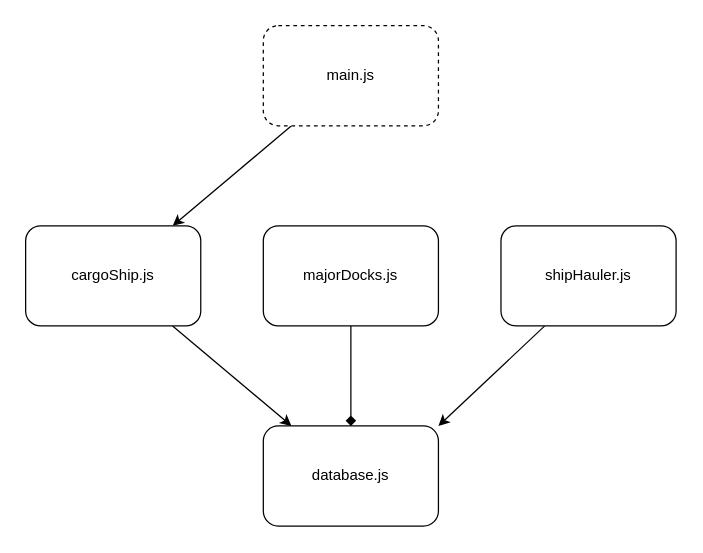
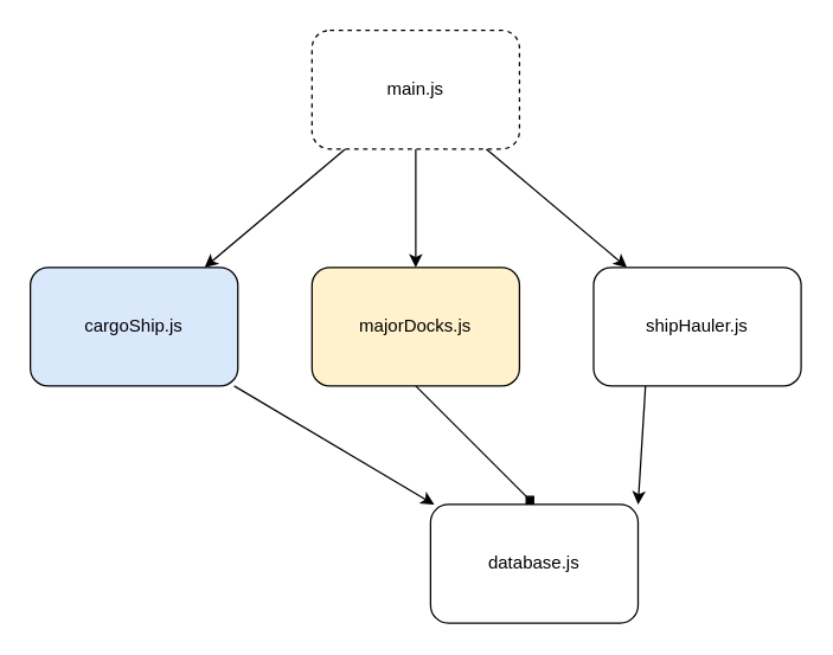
+ <mxCell id="4" value="" style="edgeStyle=none;html=1;" edge="1" parent="1" source="5" target="11"><mxGeometry relative="1" as="geometry" /></mxCell>
+ <mxCell id="2" value="" style="edgeStyle=none;html=1;" edge="1" parent="1" source="5" target="7"><mxGeometry relative="1" as="geometry" /></mxCell>
- <mxCell id="9" value="cargoShip.js" style="rounded=1;whiteSpace=wrap;html=1;" vertex="1" parent="1"><mxGeometry x="20" y="180" width="140" height="80" as="geometry" /></mxCell>
+ <mxCell id="9" value="cargoShip.js" style="rounded=1;whiteSpace=wrap;html=1;fillColor=#dae8fc;" vertex="1" parent="1"><mxGeometry x="20" y="180" width="140" height="80" as="geometry" /></mxCell>
- <mxCell id="11" value="majorDocks.js" style="rounded=1;whiteSpace=wrap;html=1;" vertex="1" parent="1"><mxGeometry x="210" y="180" width="140" height="80" as="geometry" /></mxCell>
+ <mxCell id="11" value="majorDocks.js" style="rounded=1;whiteSpace=wrap;html=1;fillColor=#fff2cc;" vertex="1" parent="1"><mxGeometry x="210" y="180" width="140" height="80" as="geometry" /></mxCell>
- <mxCell id="12" value="database.js" style="rounded=1;whiteSpace=wrap;html=1;" vertex="1" parent="1"><mxGeometry x="210" y="340" width="140" height="80" as="geometry" /></mxCell>
+ <mxCell id="12" value="database.js" style="rounded=1;whiteSpace=wrap;html=1;" vertex="1" parent="1"><mxGeometry x="290" y="340" width="140" height="80" as="geometry" /></mxCell>
